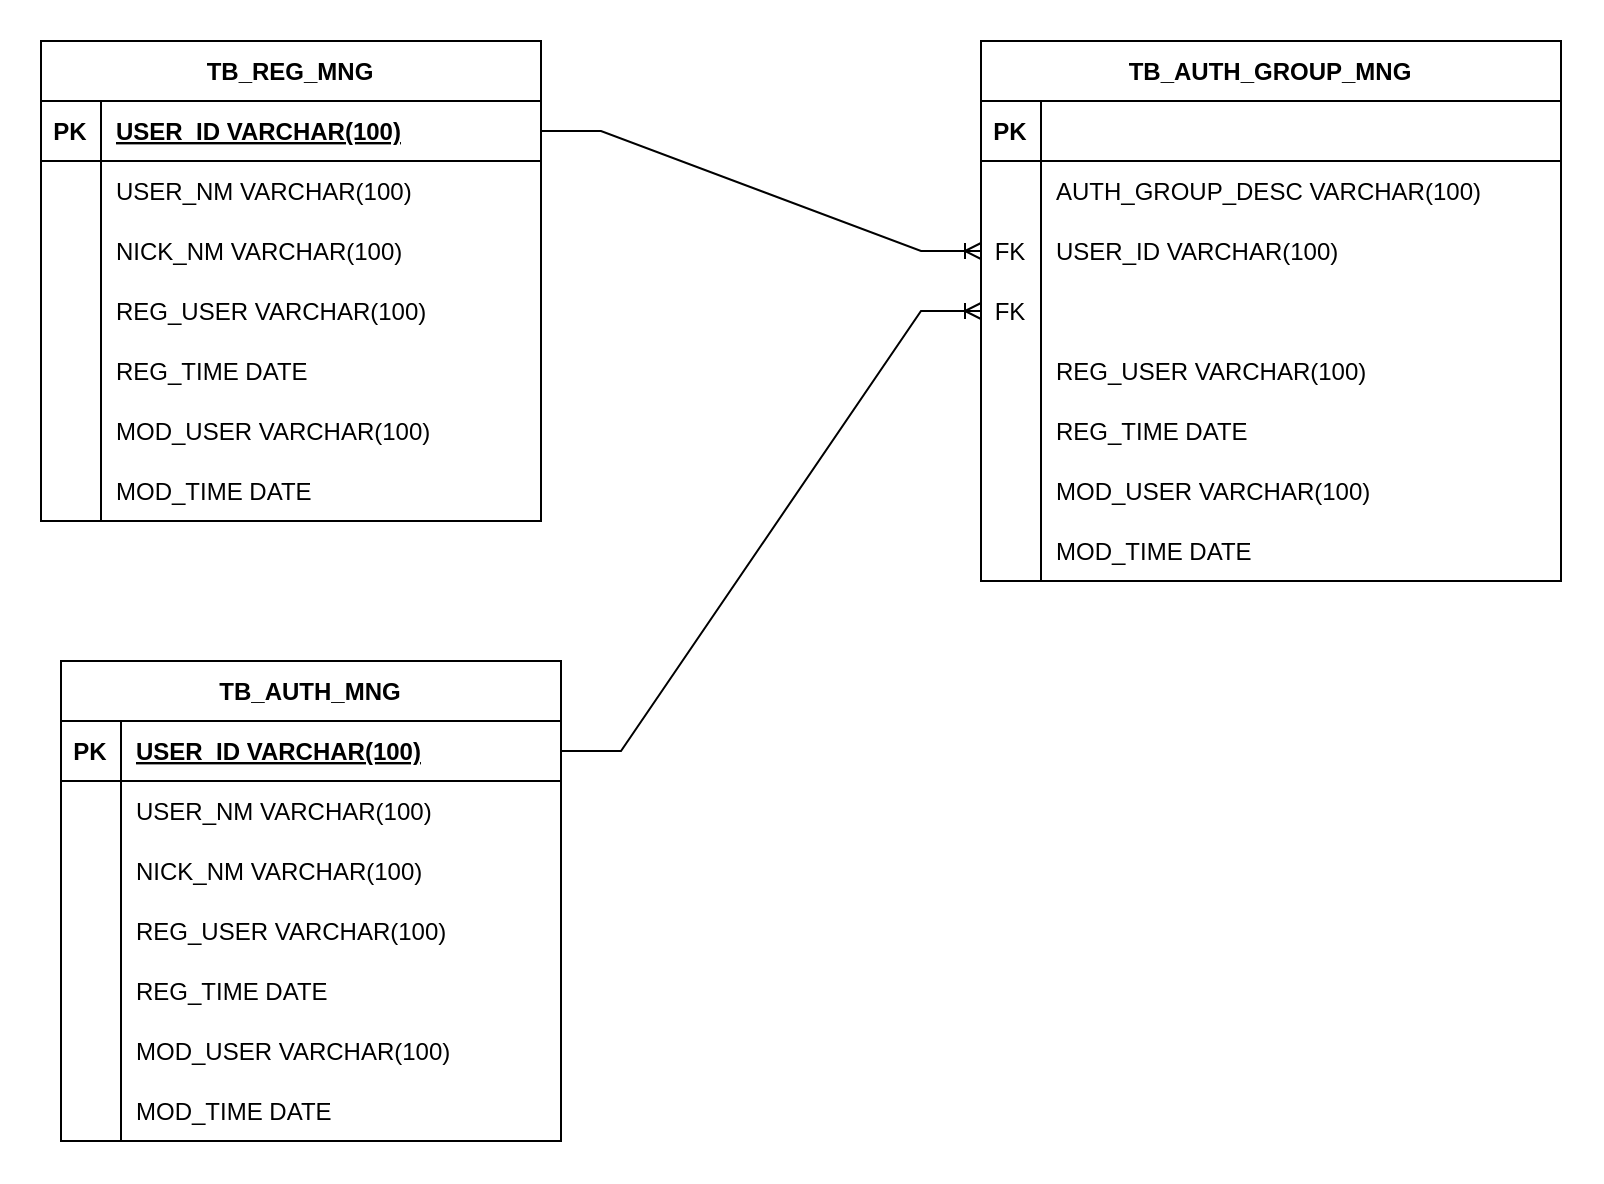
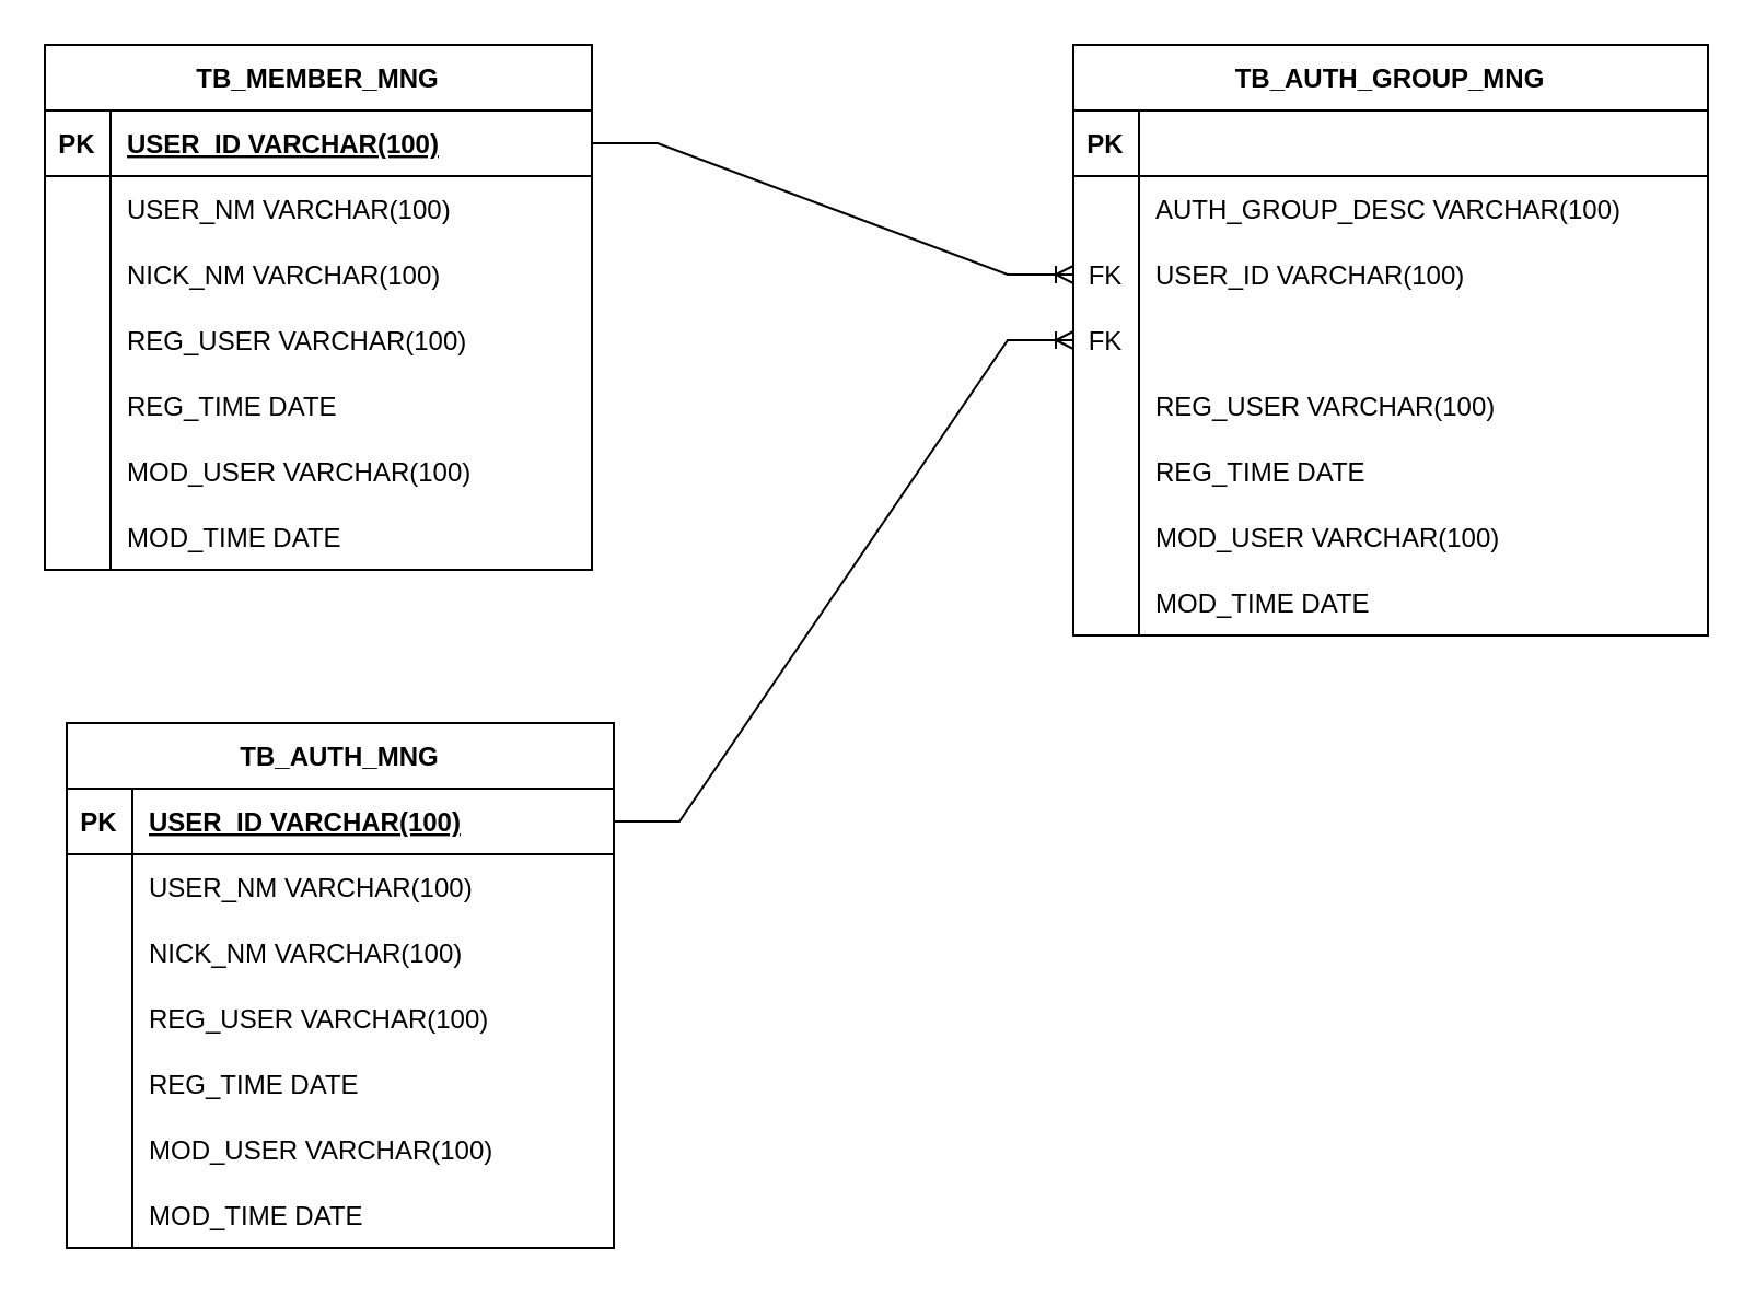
- <mxCell id="2" value="TB_REG_MNG" style="shape=table;startSize=30;container=1;collapsible=1;childLayout=tableLayout;fixedRows=1;rowLines=0;fontStyle=1;align=center;resizeLast=1;" parent="1" vertex="1"><mxGeometry x="20" y="20" width="250" height="240" as="geometry" /></mxCell>
+ <mxCell id="2" value="TB_MEMBER_MNG" style="shape=table;startSize=30;container=1;collapsible=1;childLayout=tableLayout;fixedRows=1;rowLines=0;fontStyle=1;align=center;resizeLast=1;" parent="1" vertex="1"><mxGeometry x="20" y="20" width="250" height="240" as="geometry" /></mxCell>
